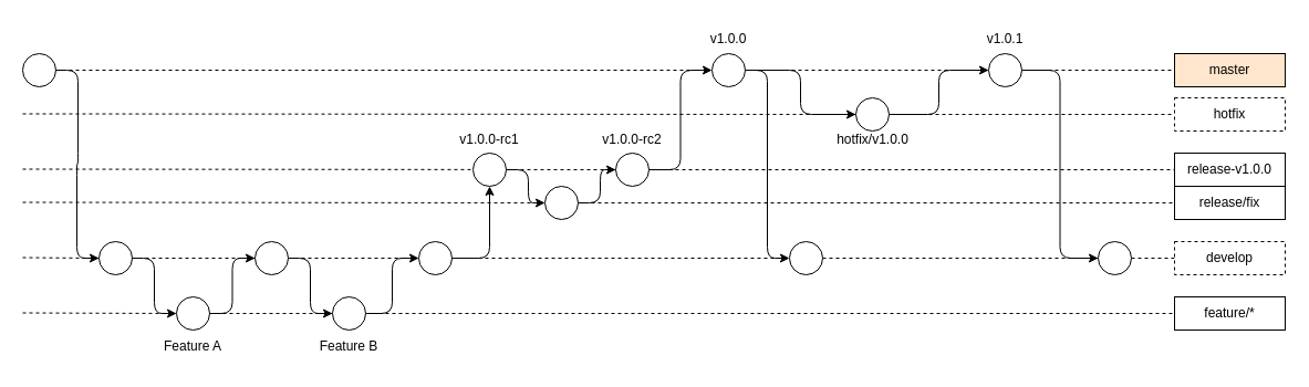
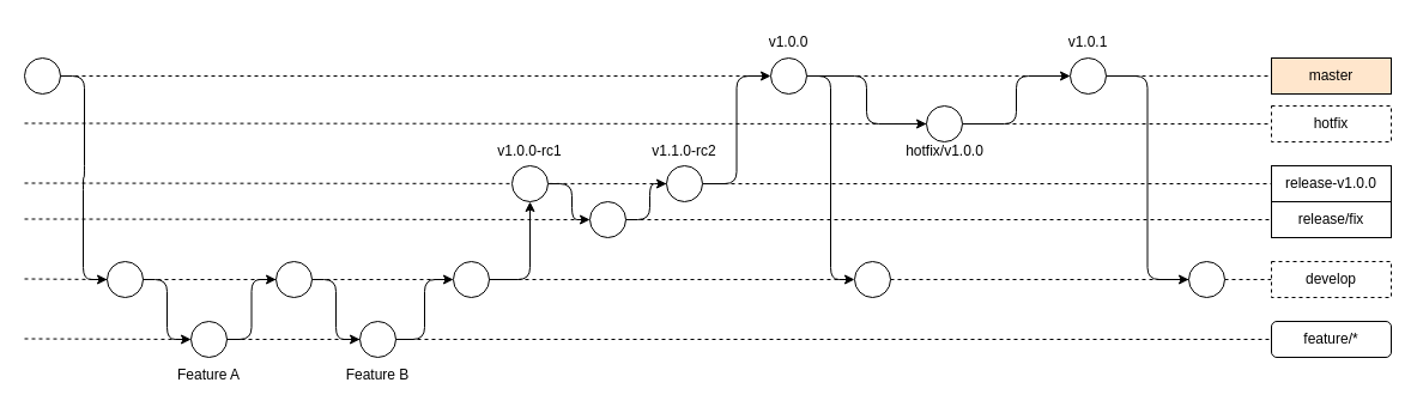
- <mxCell id="51" value="v1.0.0-rc2" style="text;strokeColor=none;align=center;fillColor=none;html=1;verticalAlign=middle;whiteSpace=wrap;rounded=0;" vertex="1" parent="1"><mxGeometry x="541" y="111" width="60" height="30" as="geometry" /></mxCell>
+ <mxCell id="51" value="v1.1.0-rc2" style="text;strokeColor=none;align=center;fillColor=none;html=1;verticalAlign=middle;whiteSpace=wrap;rounded=0;" vertex="1" parent="1"><mxGeometry x="541" y="111" width="60" height="30" as="geometry" /></mxCell>
- <mxCell id="48" value="feature/*" style="rounded=0;whiteSpace=wrap;html=1;strokeColor=light-dark(#000000,#FF99FF);" vertex="1" parent="42"><mxGeometry y="220" width="100" height="30" as="geometry" /></mxCell>
+ <mxCell id="48" value="feature/*" style="whiteSpace=wrap;html=1;strokeColor=light-dark(#000000,#FF99FF);rounded=1;" vertex="1" parent="42"><mxGeometry y="220" width="100" height="30" as="geometry" /></mxCell>
